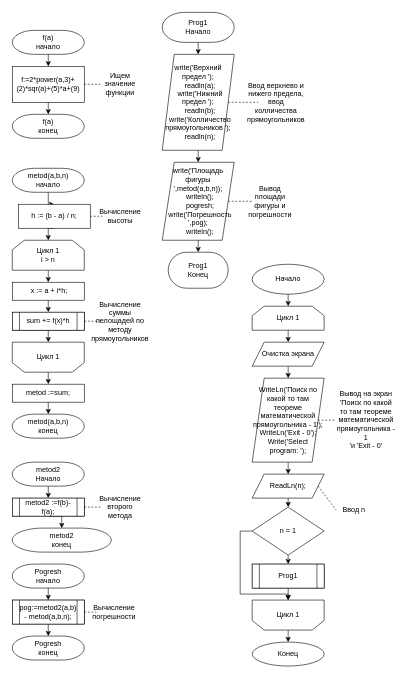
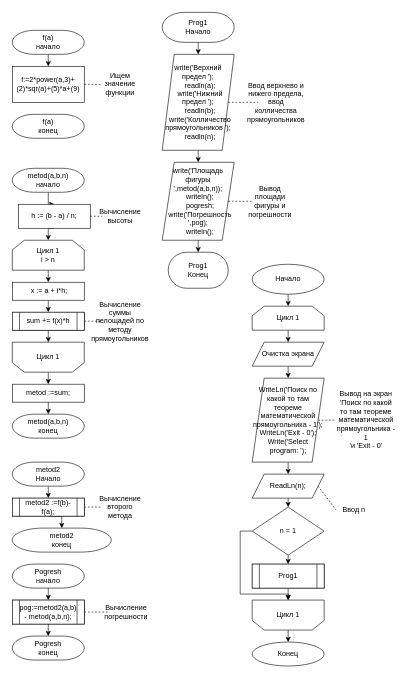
- <mxCell id="7" style="edgeStyle=orthogonalEdgeStyle;rounded=0;orthogonalLoop=1;jettySize=auto;html=1;exitX=0.5;exitY=1;exitDx=0;exitDy=0;entryX=0.5;entryY=0;entryDx=0;entryDy=0;entryPerimeter=0;" edge="1" parent="1" source="5" target="6"><mxGeometry relative="1" as="geometry" /></mxCell>
- <mxCell id="42" value="Вычисление погрешности" style="text;html=1;strokeColor=none;fillColor=none;align=center;verticalAlign=middle;whiteSpace=wrap;rounded=0;" vertex="1" parent="1"><mxGeometry x="160" y="1005" width="60" height="30" as="geometry" /></mxCell>
+ <mxCell id="42" value="Вычисление погрешности" style="text;html=1;strokeColor=none;fillColor=none;align=center;verticalAlign=middle;whiteSpace=wrap;rounded=0;" vertex="1" parent="1"><mxGeometry x="180" y="1005" width="60" height="30" as="geometry" /></mxCell>
